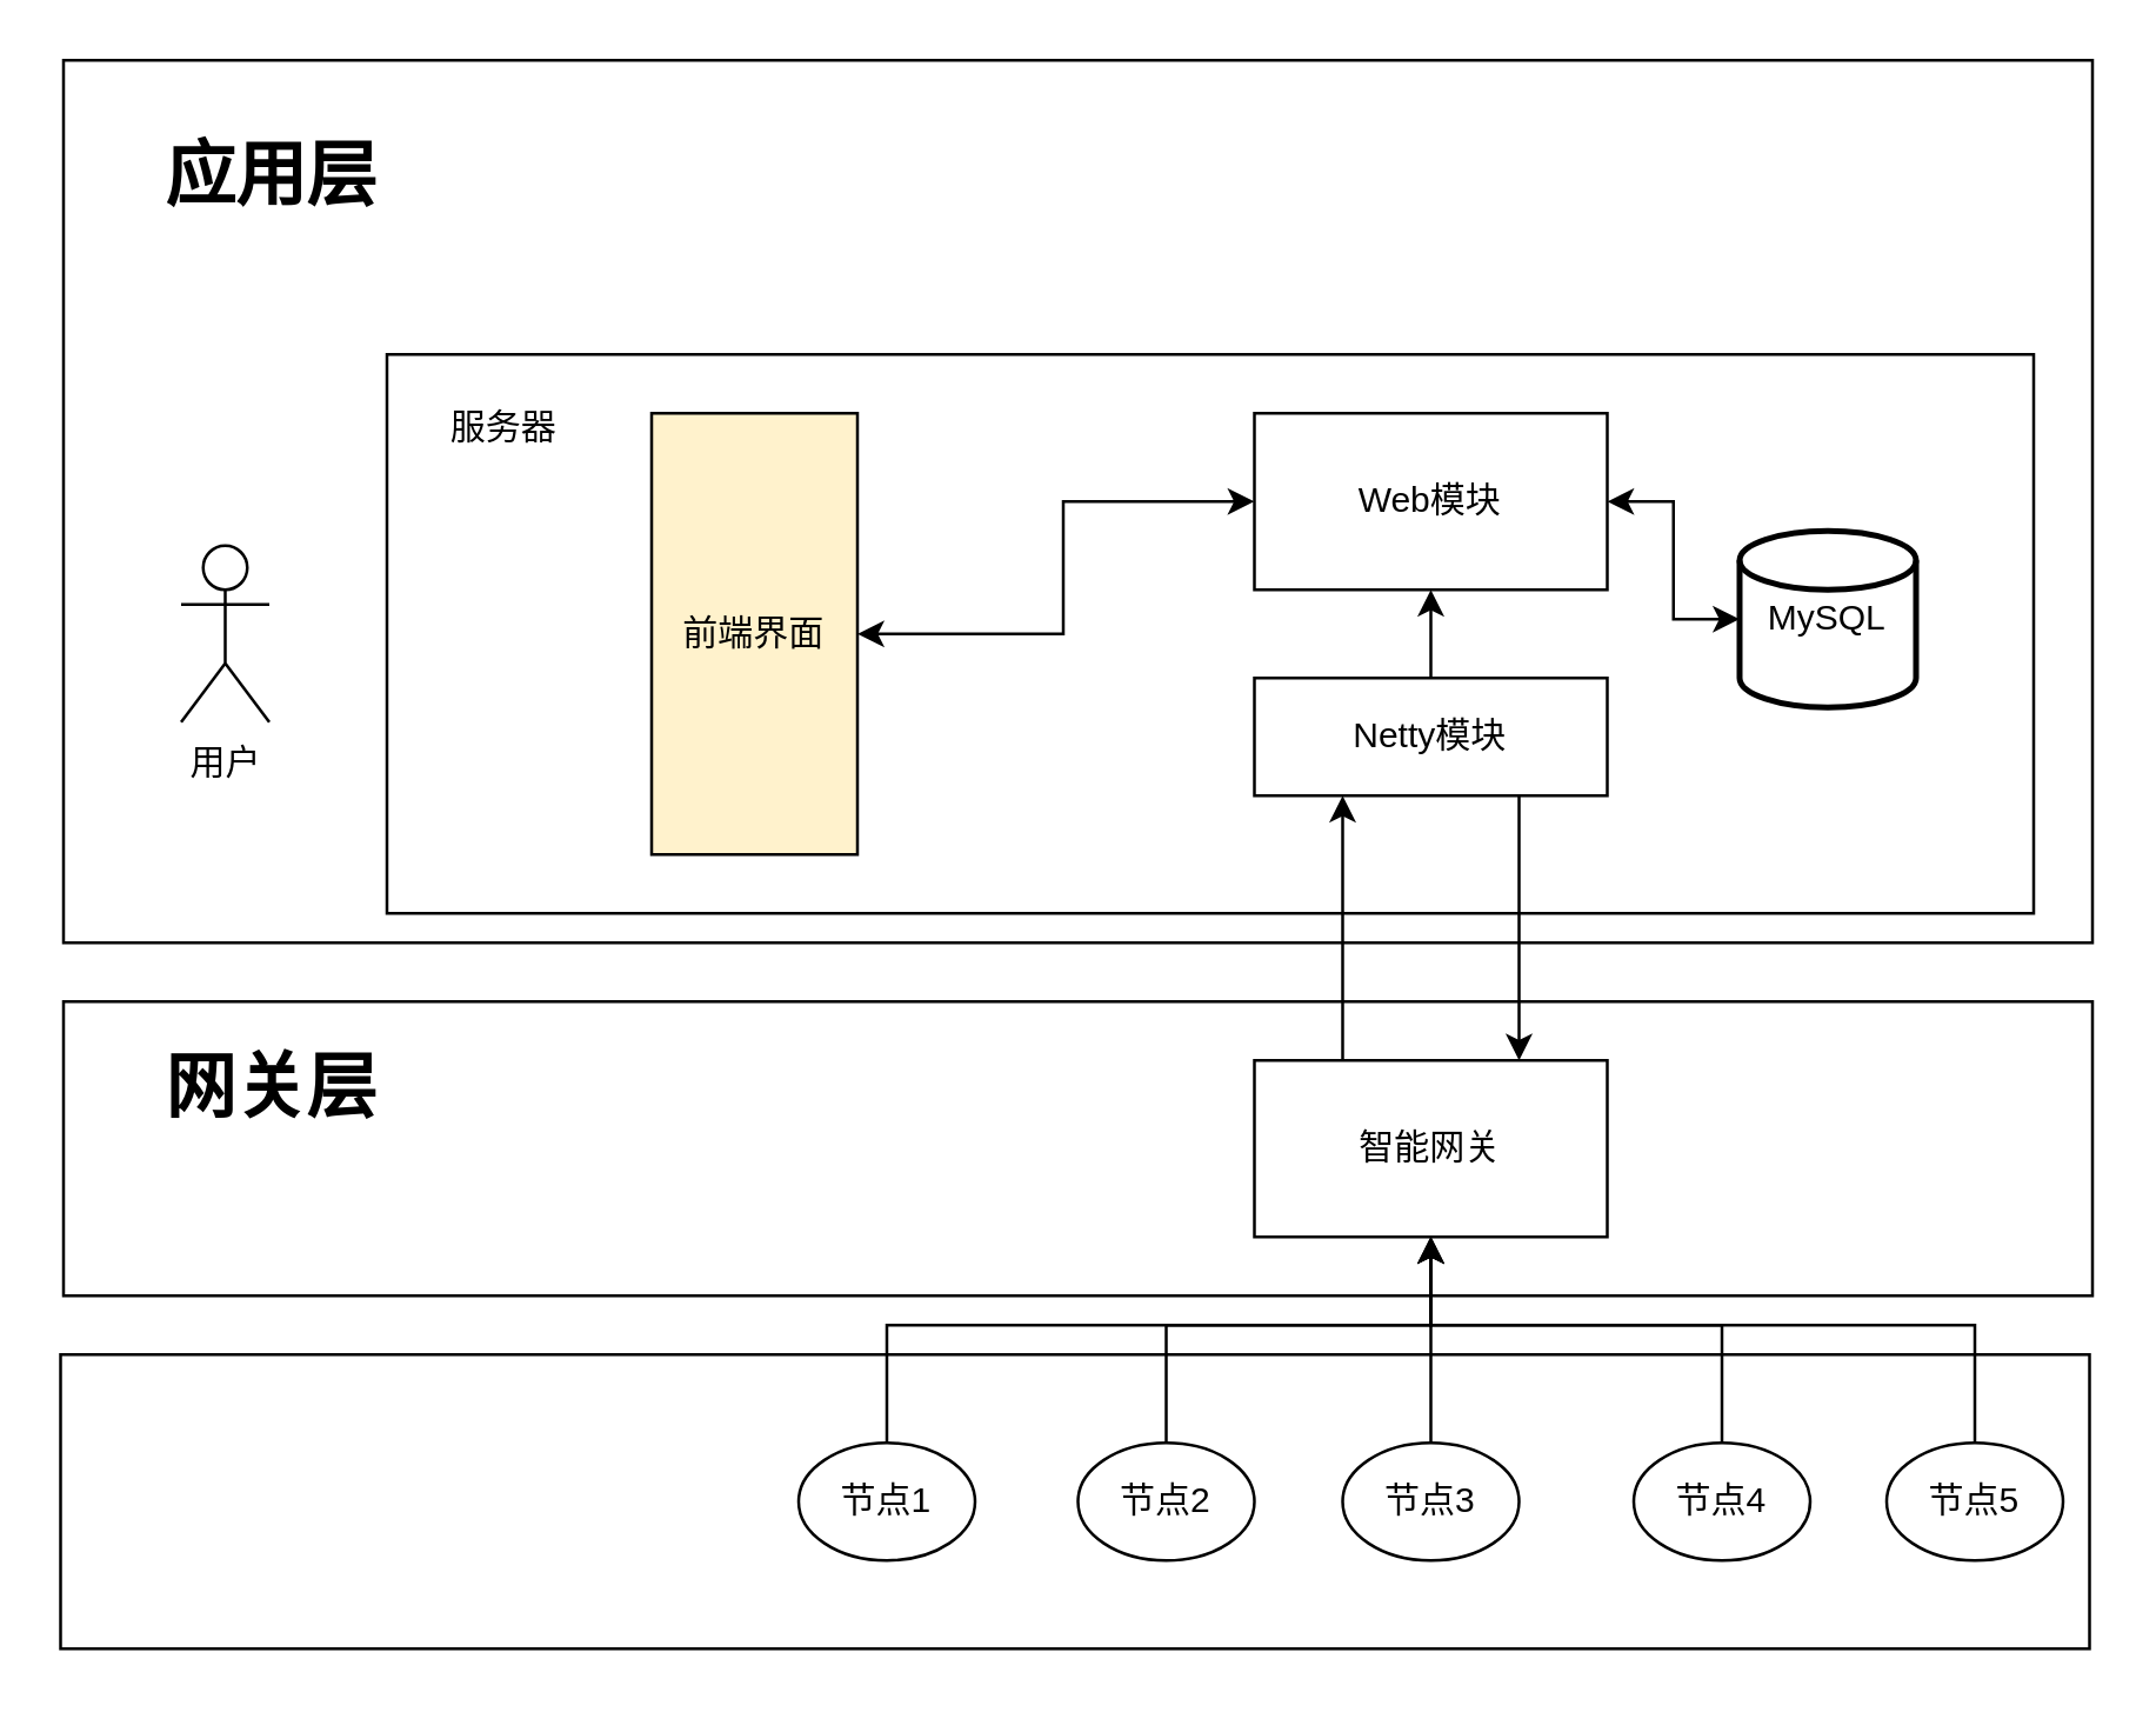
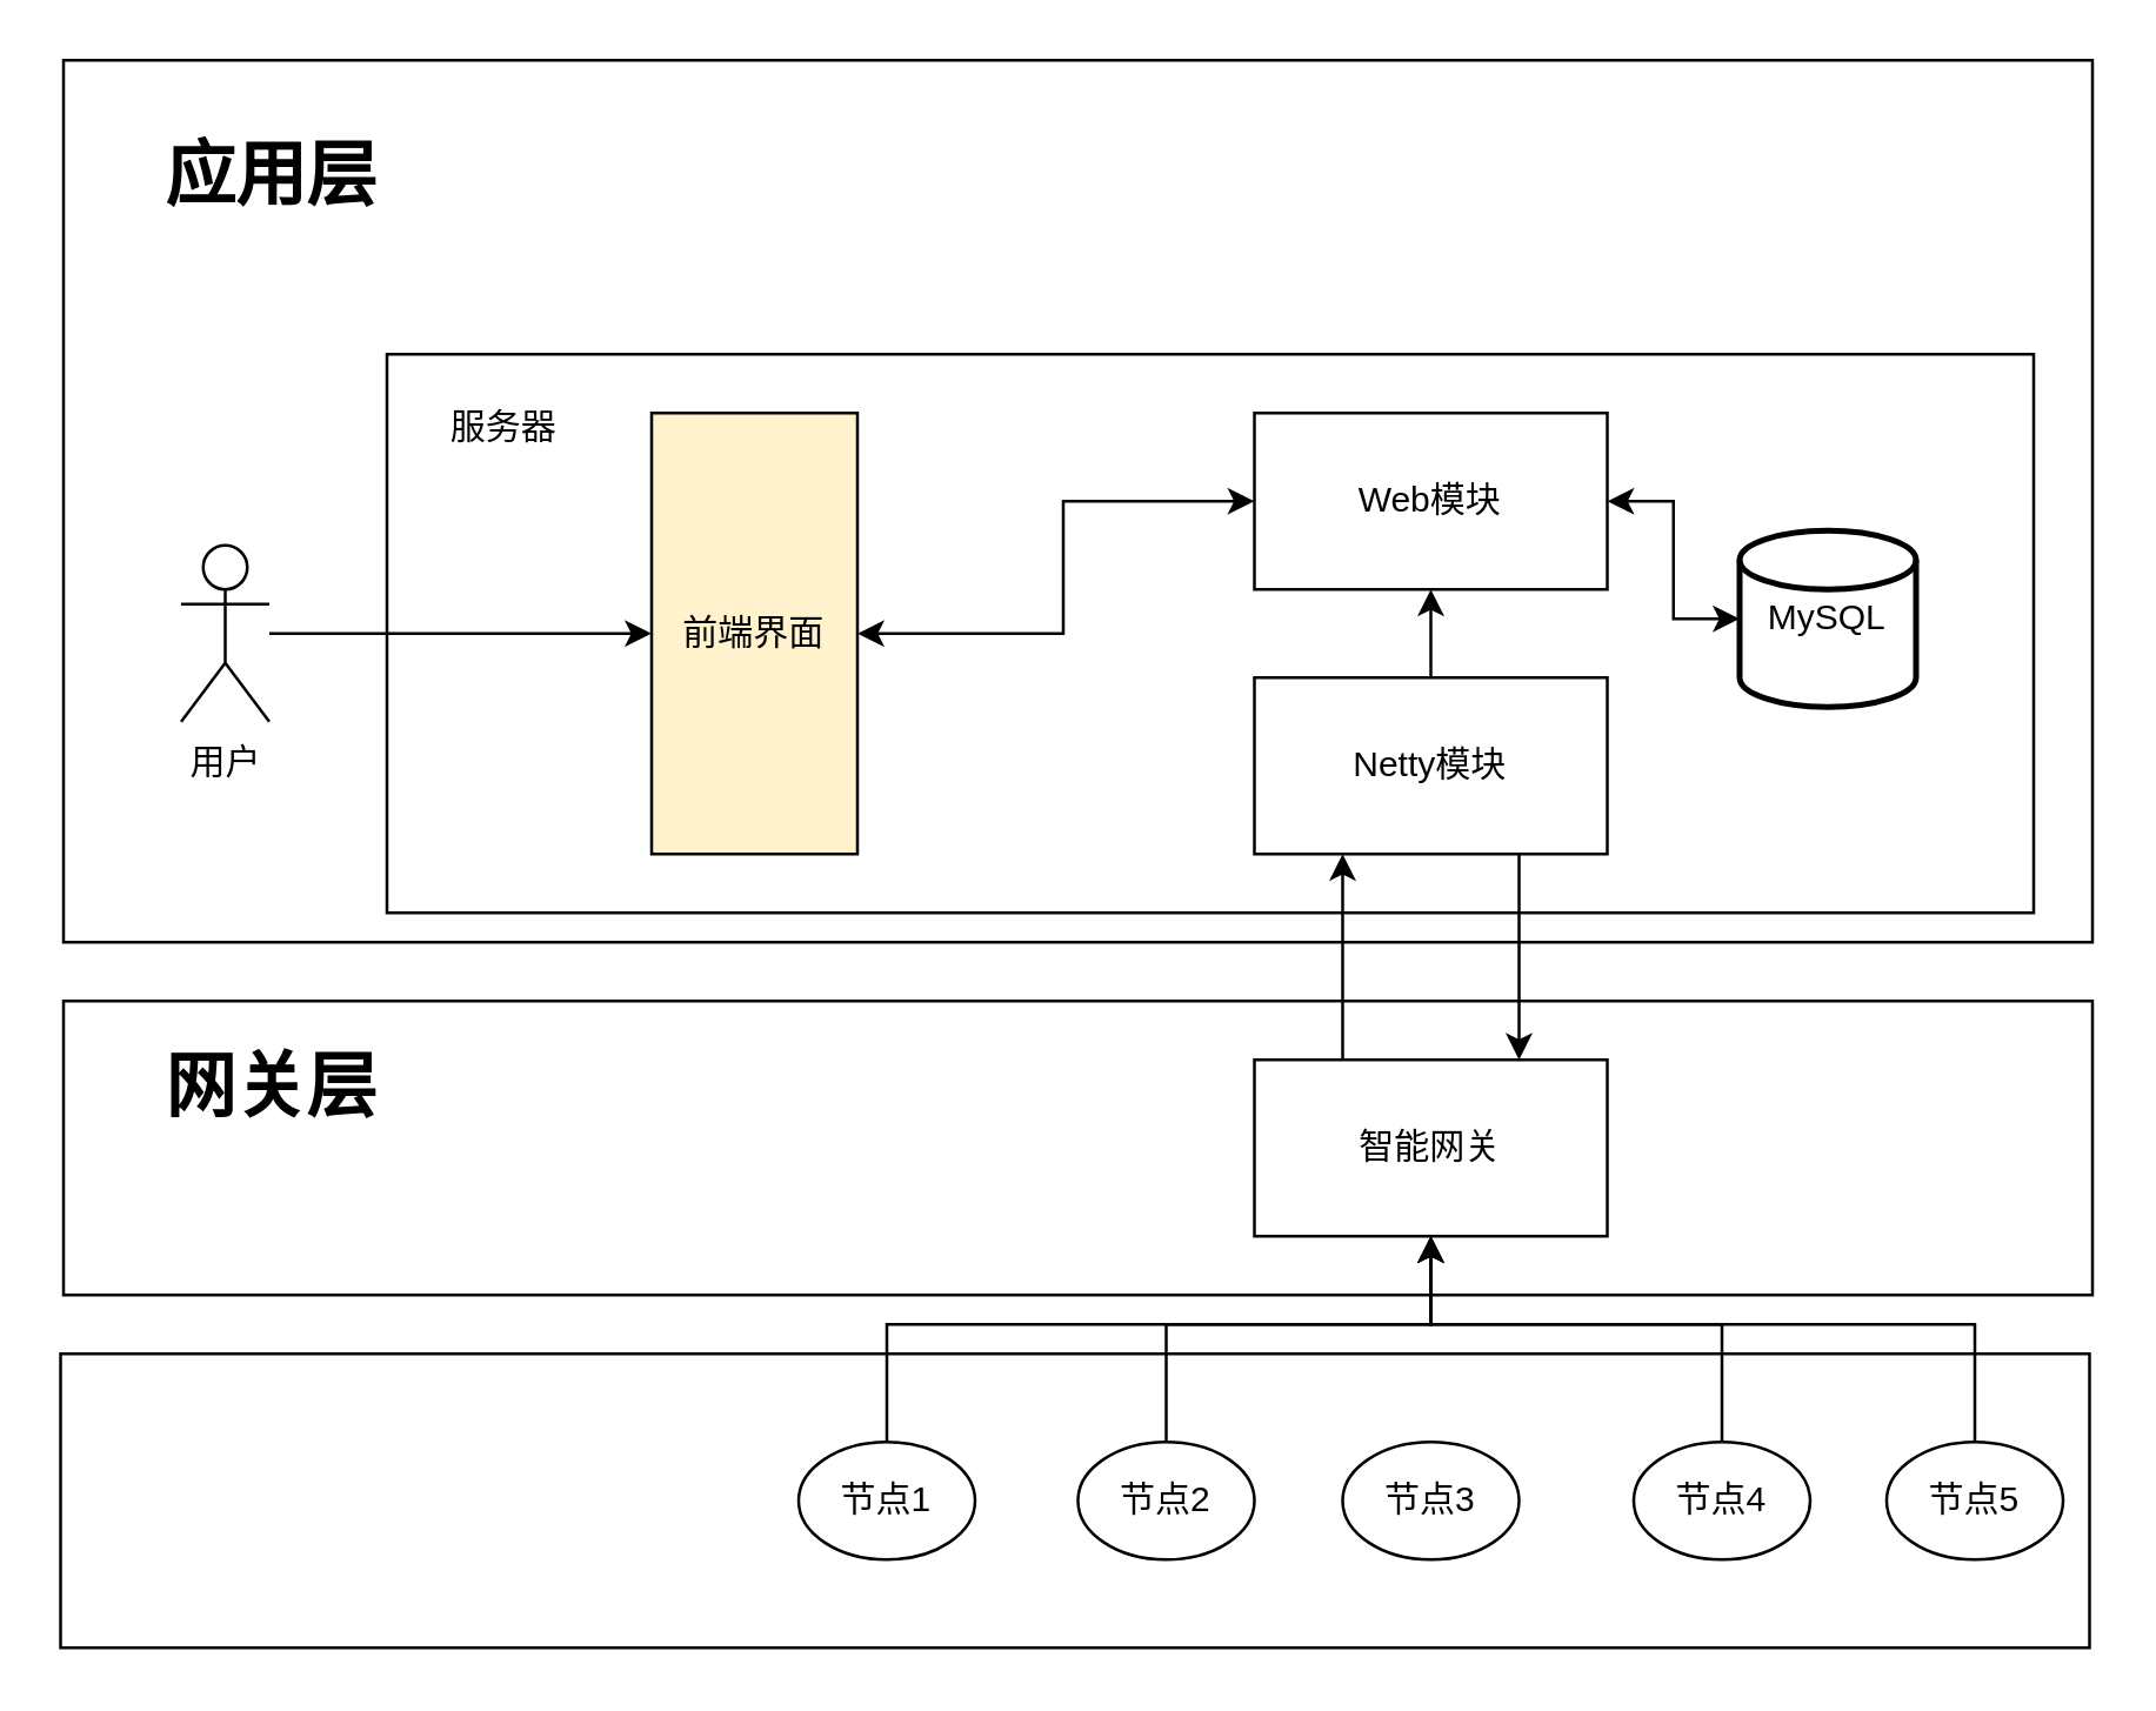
+ <mxCell id="28" style="edgeStyle=orthogonalEdgeStyle;rounded=0;orthogonalLoop=1;jettySize=auto;html=1;" edge="1" parent="1" source="5" target="26"><mxGeometry relative="1" as="geometry" /></mxCell>
- <mxCell id="11" value="Netty模块" style="rounded=0;whiteSpace=wrap;html=1;" vertex="1" parent="1"><mxGeometry x="426" y="230" width="120" height="40" as="geometry" /></mxCell>
+ <mxCell id="11" value="Netty模块" style="rounded=0;whiteSpace=wrap;html=1;" vertex="1" parent="1"><mxGeometry x="426" y="230" width="120" height="60" as="geometry" /></mxCell>
- <mxCell id="18" style="edgeStyle=orthogonalEdgeStyle;rounded=0;orthogonalLoop=1;jettySize=auto;html=1;exitX=0.5;exitY=0;exitDx=0;exitDy=0;entryX=0.5;entryY=1;entryDx=0;entryDy=0;" edge="1" parent="1" source="19" target="13"><mxGeometry relative="1" as="geometry" /></mxCell>
